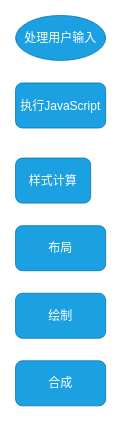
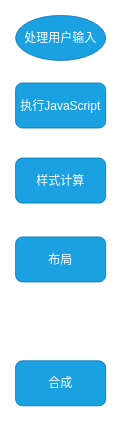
- <mxCell id="4" value="样式计算" style="rounded=1;whiteSpace=wrap;html=1;fillColor=#1ba1e2;fontColor=#ffffff;strokeColor=#006EAF;fontSize=16;align=center;flipH=1;" parent="1" vertex="1"><mxGeometry x="20" y="210" width="100" height="60" as="geometry" /></mxCell>
+ <mxCell id="4" value="样式计算" style="rounded=1;whiteSpace=wrap;html=1;fillColor=#1ba1e2;fontColor=#ffffff;strokeColor=#006EAF;fontSize=16;align=center;flipH=1;" parent="1" vertex="1"><mxGeometry x="20" y="210" width="120" height="60" as="geometry" /></mxCell>
- <mxCell id="5" value="布局" style="rounded=1;whiteSpace=wrap;html=1;fillColor=#1ba1e2;fontColor=#ffffff;strokeColor=#006EAF;fontSize=16;align=center;flipH=1;" parent="1" vertex="1"><mxGeometry x="20" y="300" width="120" height="60" as="geometry" /></mxCell>
+ <mxCell id="5" value="布局" style="rounded=1;whiteSpace=wrap;html=1;fillColor=#1ba1e2;fontColor=#ffffff;strokeColor=#006EAF;fontSize=16;align=center;flipH=1;" parent="1" vertex="1"><mxGeometry x="20" y="315" width="120" height="60" as="geometry" /></mxCell>
- <mxCell id="6" value="绘制" style="rounded=1;whiteSpace=wrap;html=1;fillColor=#1ba1e2;fontColor=#ffffff;strokeColor=#006EAF;fontSize=16;align=center;flipH=1;" parent="1" vertex="1"><mxGeometry x="20" y="390" width="120" height="60" as="geometry" /></mxCell>
